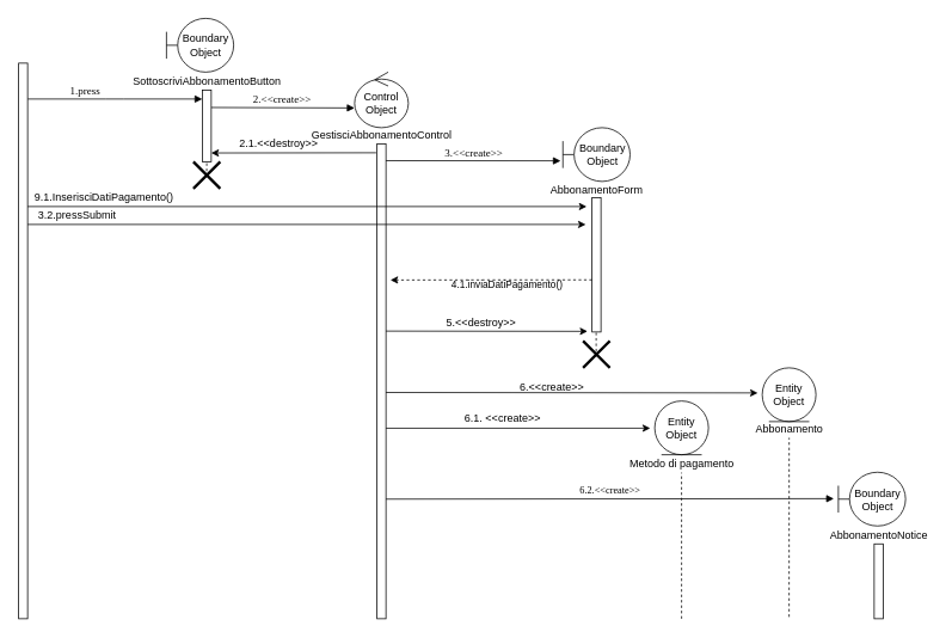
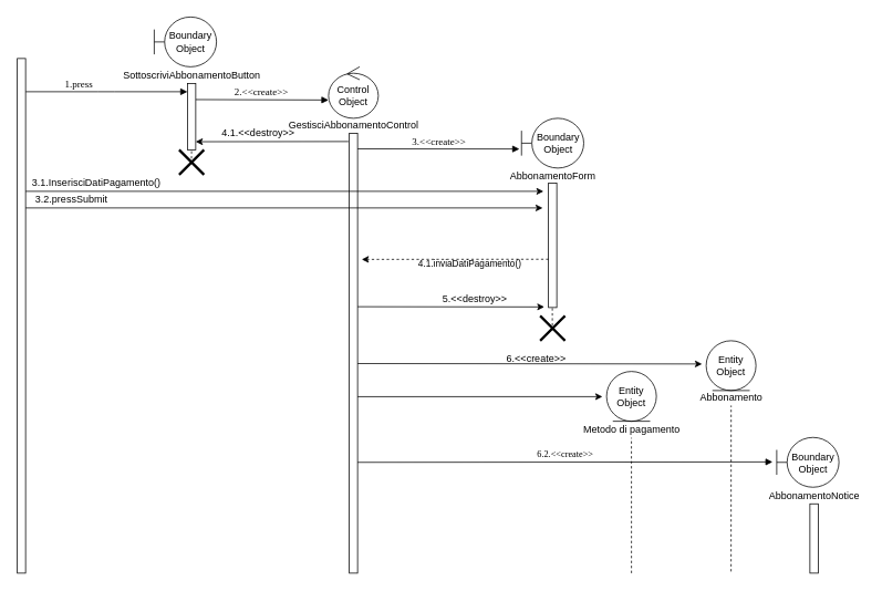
- <mxCell id="42" value="2.1.&amp;lt;&amp;lt;destroy&amp;gt;&amp;gt;" style="text;html=1;align=center;verticalAlign=middle;resizable=0;points=[];autosize=1;" vertex="1" parent="1"><mxGeometry x="260" y="150" width="100" height="20" as="geometry" /></mxCell>
+ <mxCell id="42" value="4.1.&amp;lt;&amp;lt;destroy&amp;gt;&amp;gt;" style="text;html=1;align=center;verticalAlign=middle;resizable=0;points=[];autosize=1;" vertex="1" parent="1"><mxGeometry x="260" y="150" width="100" height="20" as="geometry" /></mxCell>
- <mxCell id="18" value="9.1.InserisciDatiPagamento()" style="text;html=1;align=center;verticalAlign=middle;resizable=0;points=[];autosize=1;" parent="1" vertex="1"><mxGeometry x="30" y="210" width="170" height="20" as="geometry" /></mxCell>
+ <mxCell id="18" value="3.1.InserisciDatiPagamento()" style="text;html=1;align=center;verticalAlign=middle;resizable=0;points=[];autosize=1;" parent="1" vertex="1"><mxGeometry x="30" y="210" width="170" height="20" as="geometry" /></mxCell>
- <mxCell id="41" value="5.&amp;lt;&amp;lt;destroy&amp;gt;&amp;gt;" style="text;html=1;align=center;verticalAlign=middle;resizable=0;points=[];autosize=1;" parent="1" vertex="1"><mxGeometry x="491" y="350" width="90" height="20" as="geometry" /></mxCell>
+ <mxCell id="41" value="5.&amp;lt;&amp;lt;destroy&amp;gt;&amp;gt;" style="text;html=1;align=center;verticalAlign=middle;resizable=0;points=[];autosize=1;" parent="1" vertex="1"><mxGeometry x="526" y="350" width="90" height="20" as="geometry" /></mxCell>
- <mxCell id="36" value="6.&amp;lt;&amp;lt;create&amp;gt;&amp;gt;" style="text;html=1;align=center;verticalAlign=middle;resizable=0;points=[];autosize=1;" parent="1" vertex="1"><mxGeometry x="570" y="421.97" width="90" height="20" as="geometry" /></mxCell>
+ <mxCell id="36" value="6.&amp;lt;&amp;lt;create&amp;gt;&amp;gt;" style="text;html=1;align=center;verticalAlign=middle;resizable=0;points=[];autosize=1;" parent="1" vertex="1"><mxGeometry x="600" y="421.97" width="90" height="20" as="geometry" /></mxCell>
- <mxCell id="40" value="6.1. &amp;lt;&amp;lt;create&amp;gt;&amp;gt;" style="text;html=1;align=center;verticalAlign=middle;resizable=0;points=[];autosize=1;" parent="1" vertex="1"><mxGeometry x="510" y="456" width="100" height="20" as="geometry" /></mxCell>
